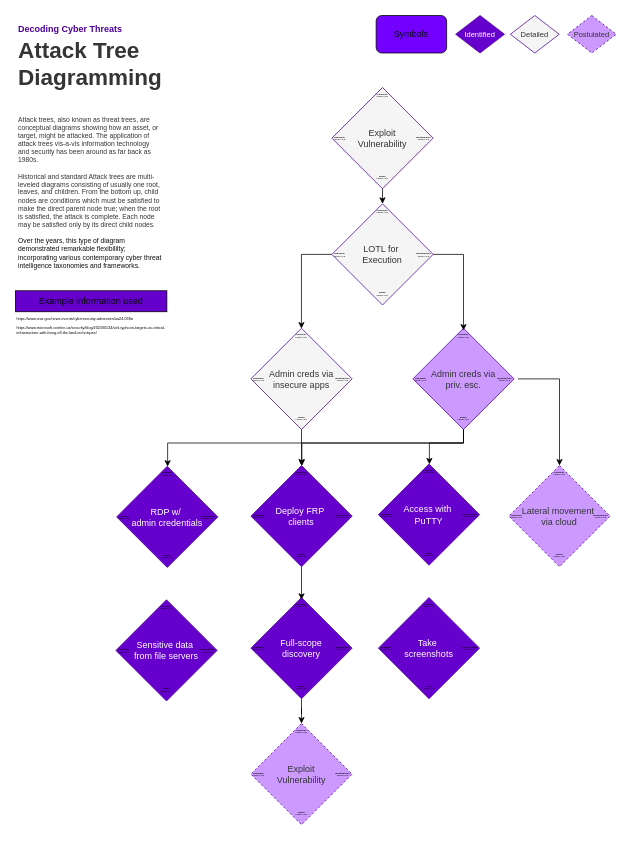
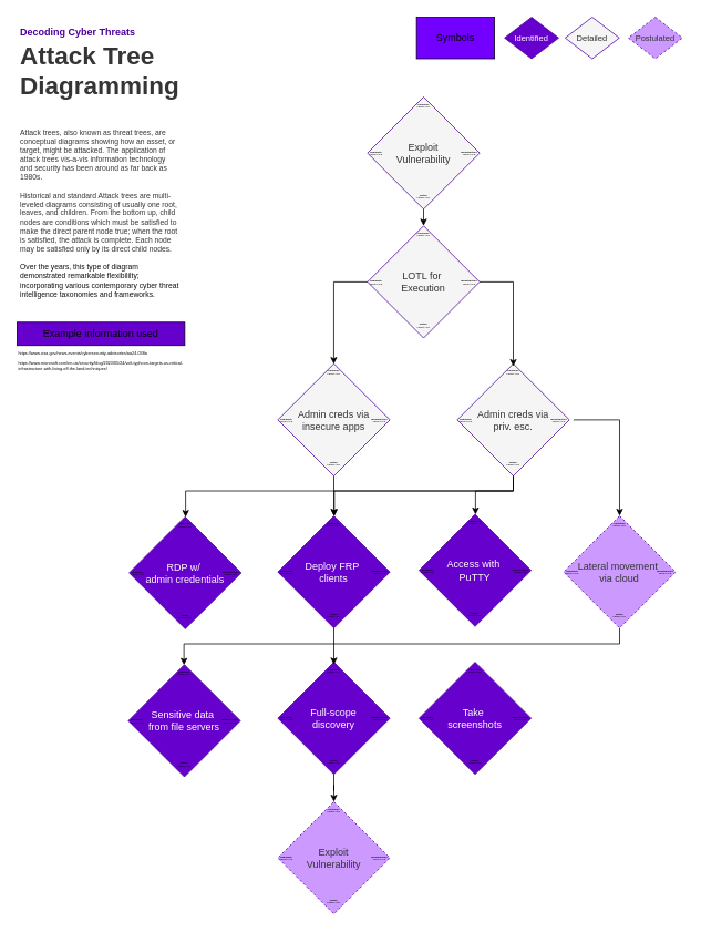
- <mxCell id="88" value="Symbols" style="whiteSpace=wrap;html=1;fillColor=#7300ff;rounded=1;" vertex="1" parent="87"><mxGeometry width="94" height="50" as="geometry" /></mxCell>
+ <mxCell id="88" value="Symbols" style="rounded=0;whiteSpace=wrap;html=1;fillColor=#7300ff;" vertex="1" parent="87"><mxGeometry width="94" height="50" as="geometry" /></mxCell>
- <mxCell id="23" value="Admin creds via&lt;div&gt;priv. esc.&lt;/div&gt;" style="rhombus;whiteSpace=wrap;html=1;rounded=0;fillColor=#cc99ff;fontColor=#333333;strokeColor=#4C0099;" vertex="1" parent="22"><mxGeometry x="7" width="135" height="135" as="geometry" /></mxCell>
+ <mxCell id="23" value="Admin creds via&lt;div&gt;priv. esc.&lt;/div&gt;" style="rhombus;whiteSpace=wrap;html=1;rounded=0;fillColor=#f5f5f5;fontColor=#333333;strokeColor=#4C0099;" vertex="1" parent="22"><mxGeometry x="7" width="135" height="135" as="geometry" /></mxCell>
+ <mxCell id="86" style="edgeStyle=orthogonalEdgeStyle;rounded=0;orthogonalLoop=1;jettySize=auto;html=1;strokeColor=#000000;" edge="1" parent="1" source="35" target="53"><mxGeometry relative="1" as="geometry"><Array as="points"><mxPoint x="745" y="774" /><mxPoint x="221" y="774" /></Array></mxGeometry></mxCell>
